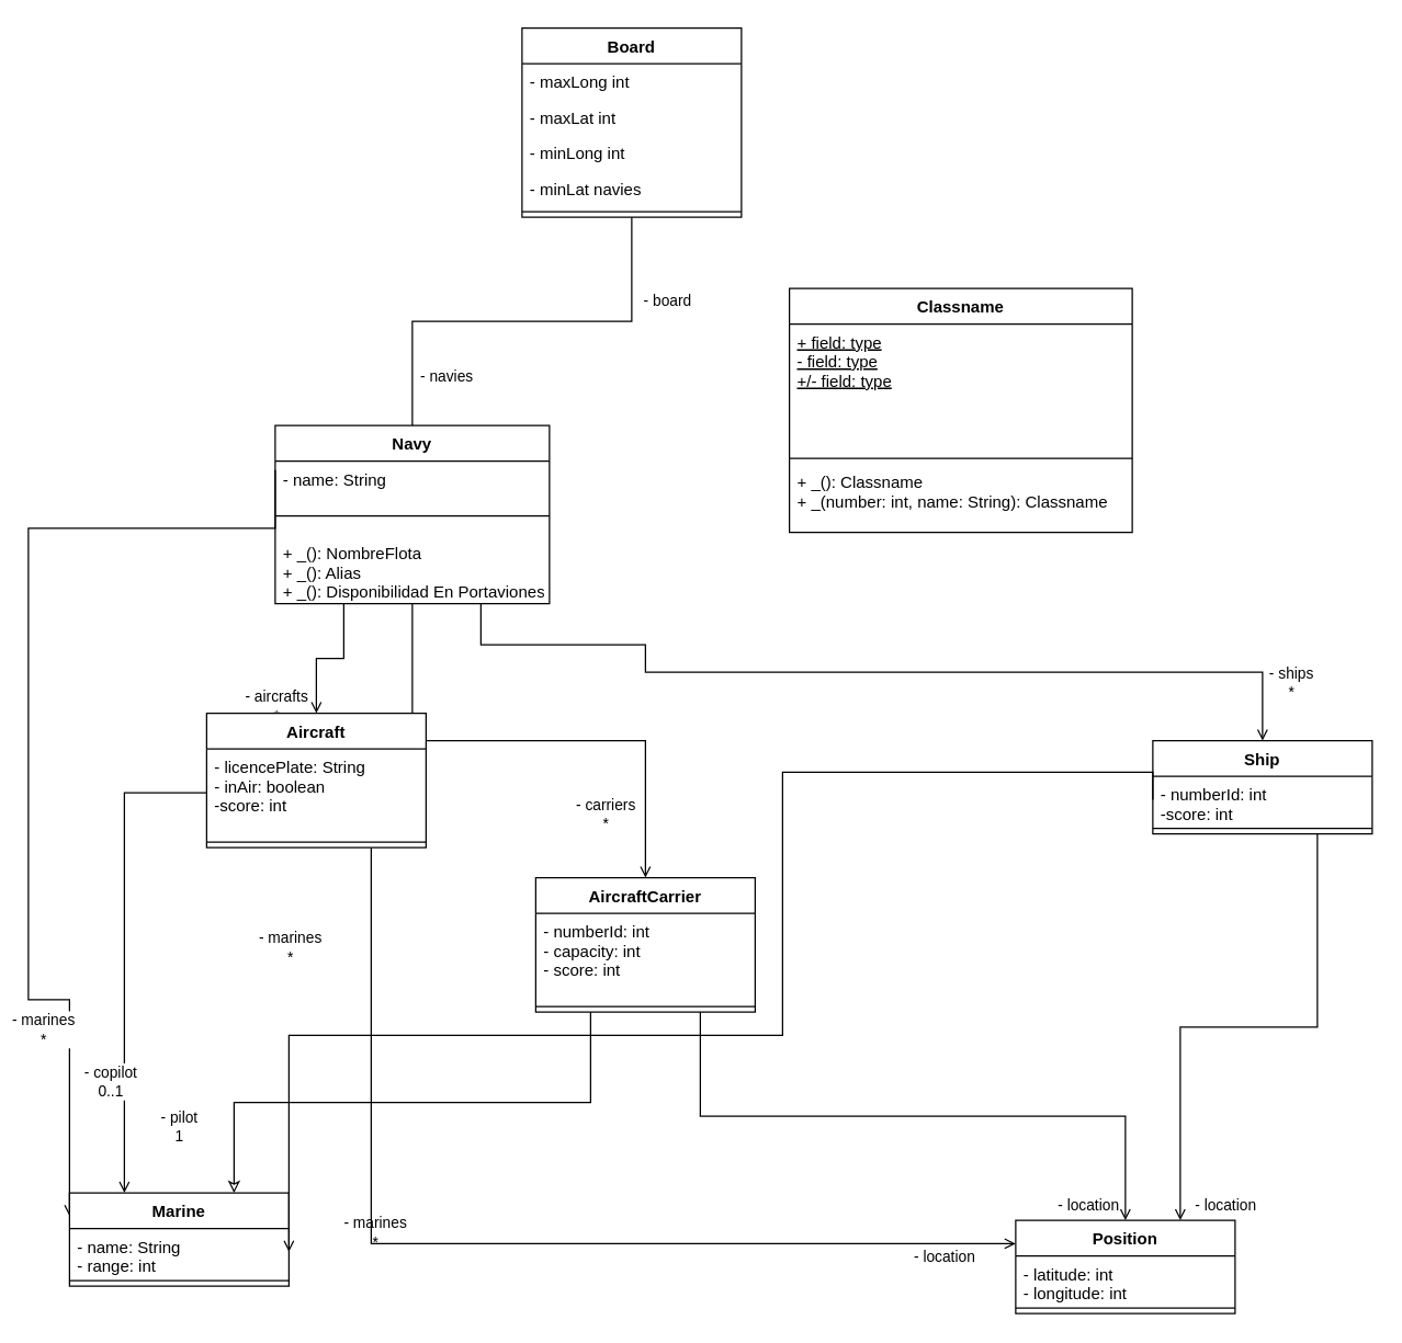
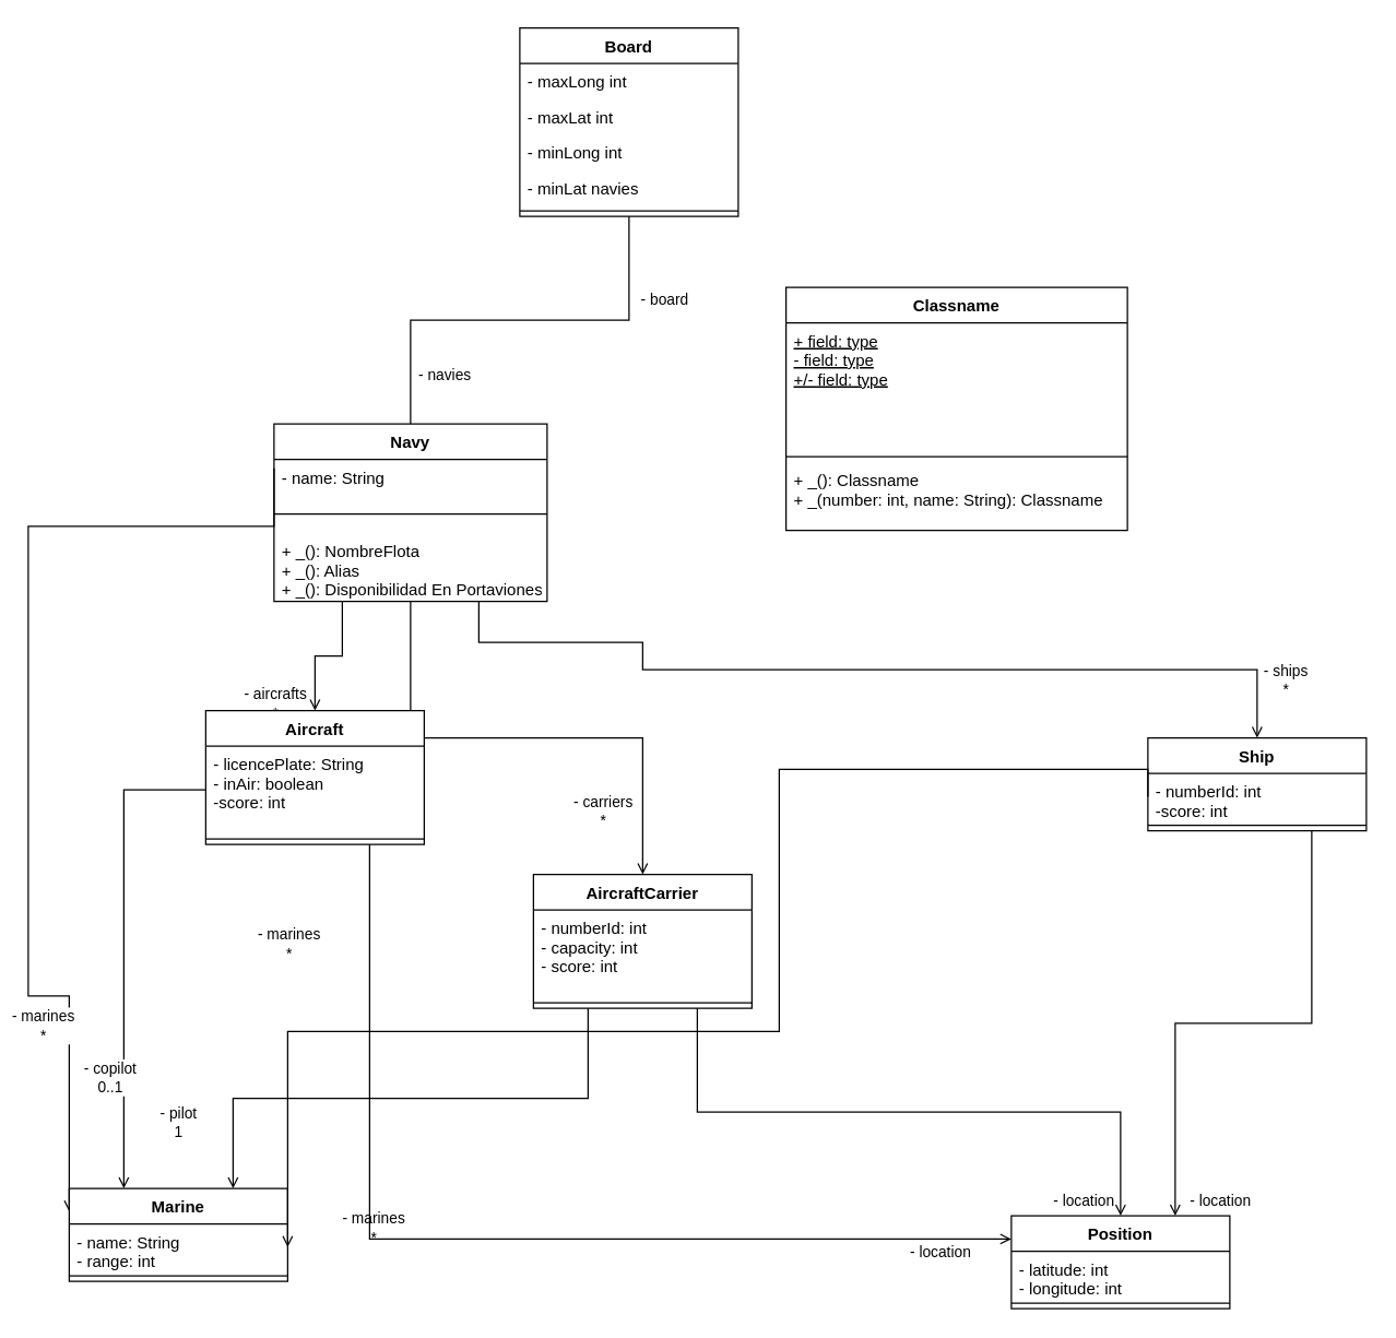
- <mxCell id="28" style="edgeStyle=orthogonalEdgeStyle;rounded=0;orthogonalLoop=1;jettySize=auto;html=1;exitX=0.25;exitY=1;exitDx=0;exitDy=0;entryX=0.75;entryY=0;entryDx=0;entryDy=0;endArrow=classic;endFill=0;" parent="1" source="29" target="36" edge="1"><mxGeometry relative="1" as="geometry" /></mxCell>
+ <mxCell id="28" style="edgeStyle=orthogonalEdgeStyle;rounded=0;orthogonalLoop=1;jettySize=auto;html=1;exitX=0.25;exitY=1;exitDx=0;exitDy=0;entryX=0.75;entryY=0;entryDx=0;entryDy=0;endArrow=open;endFill=0;" parent="1" source="29" target="36" edge="1"><mxGeometry relative="1" as="geometry" /></mxCell>
